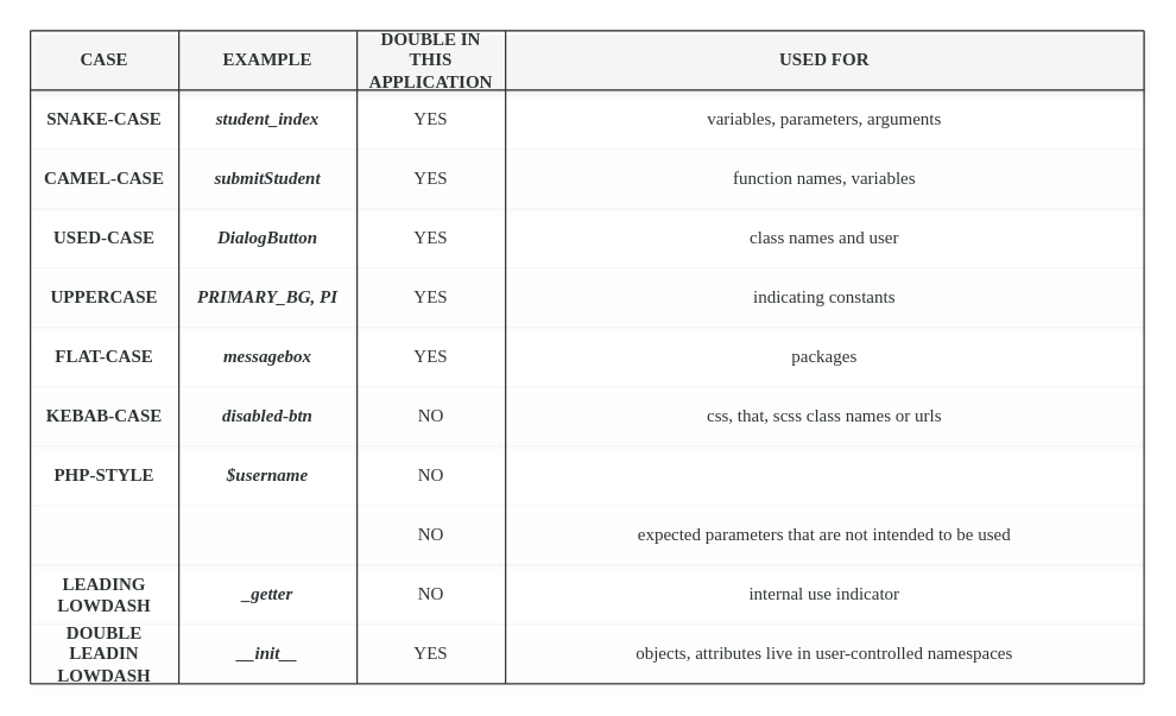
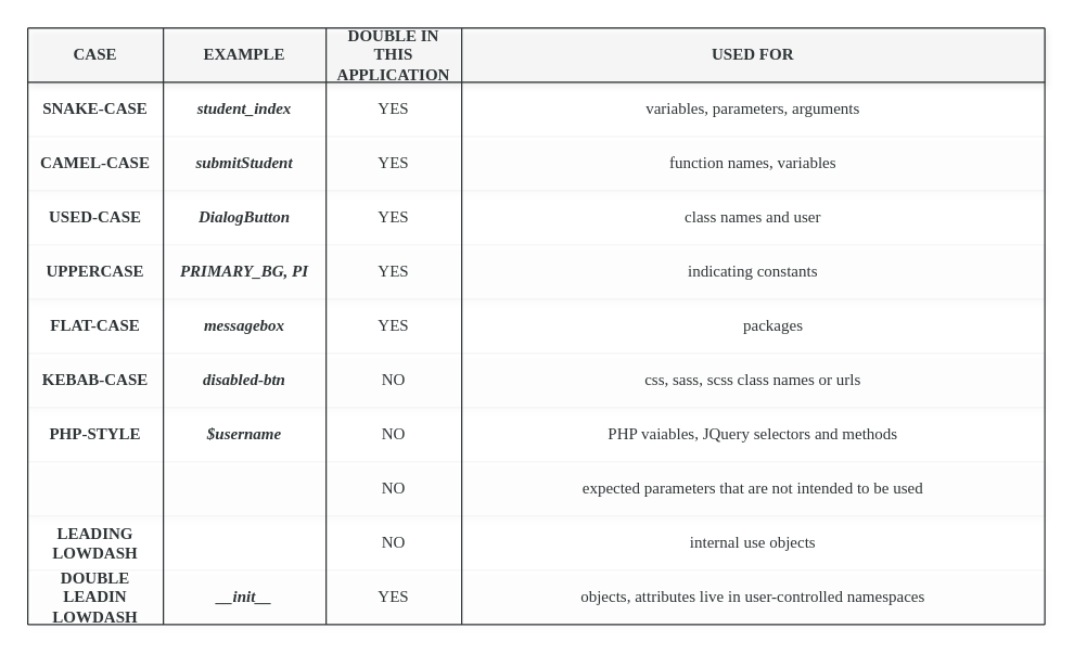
- <mxCell id="42" value="packages" style="text;html=1;strokeColor=none;fillColor=none;align=center;verticalAlign=middle;whiteSpace=wrap;rounded=0;fontFamily=Fira Code;fontSource=https%3A%2F%2Ffonts.googleapis.com%2Fcss2%3Ffamily%3DFira%2BCode%3Awght%40300%26display%3Dswap';fontColor=#2F3537;" vertex="1" parent="1"><mxGeometry x="340" y="230" width="430" height="20" as="geometry" /></mxCell>
+ <mxCell id="42" value="packages" style="text;html=1;strokeColor=none;fillColor=none;align=center;verticalAlign=middle;whiteSpace=wrap;rounded=0;fontFamily=Fira Code;fontSource=https%3A%2F%2Ffonts.googleapis.com%2Fcss2%3Ffamily%3DFira%2BCode%3Awght%40300%26display%3Dswap';fontColor=#2F3537;" vertex="1" parent="1"><mxGeometry x="355" y="230" width="430" height="20" as="geometry" /></mxCell>
- <mxCell id="38" value="css, that, scss class names or urls" style="text;html=1;strokeColor=none;fillColor=none;align=center;verticalAlign=middle;whiteSpace=wrap;rounded=0;fontFamily=Fira Code;fontSource=https%3A%2F%2Ffonts.googleapis.com%2Fcss2%3Ffamily%3DFira%2BCode%3Awght%40300%26display%3Dswap';fontColor=#2F3537;" vertex="1" parent="1"><mxGeometry x="340" y="270" width="430" height="20" as="geometry" /></mxCell>
+ <mxCell id="38" value="css, sass, scss class names or urls" style="text;html=1;strokeColor=none;fillColor=none;align=center;verticalAlign=middle;whiteSpace=wrap;rounded=0;fontFamily=Fira Code;fontSource=https%3A%2F%2Ffonts.googleapis.com%2Fcss2%3Ffamily%3DFira%2BCode%3Awght%40300%26display%3Dswap';fontColor=#2F3537;" vertex="1" parent="1"><mxGeometry x="340" y="270" width="430" height="20" as="geometry" /></mxCell>
+ <mxCell id="46" value="PHP vaiables, JQuery selectors and methods" style="text;html=1;strokeColor=none;fillColor=none;align=center;verticalAlign=middle;whiteSpace=wrap;rounded=0;fontFamily=Fira Code;fontSource=https%3A%2F%2Ffonts.googleapis.com%2Fcss2%3Ffamily%3DFira%2BCode%3Awght%40300%26display%3Dswap';fontColor=#2F3537;" vertex="1" parent="1"><mxGeometry x="340" y="310" width="430" height="20" as="geometry" /></mxCell>
- <mxCell id="50" value="&lt;i&gt;_getter&lt;/i&gt;" style="text;html=1;strokeColor=none;fillColor=none;align=center;verticalAlign=middle;whiteSpace=wrap;rounded=0;fontFamily=Fira Code;fontSource=https%3A%2F%2Ffonts.googleapis.com%2Fcss2%3Ffamily%3DFira%2BCode%3Awght%40300%26display%3Dswap';fontColor=#2F3537;fontStyle=1" vertex="1" parent="1"><mxGeometry x="120" y="390" width="120" height="20" as="geometry" /></mxCell>
- <mxCell id="52" value="internal use indicator" style="text;html=1;strokeColor=none;fillColor=none;align=center;verticalAlign=middle;whiteSpace=wrap;rounded=0;fontFamily=Fira Code;fontSource=https%3A%2F%2Ffonts.googleapis.com%2Fcss2%3Ffamily%3DFira%2BCode%3Awght%40300%26display%3Dswap';fontColor=#2F3537;" vertex="1" parent="1"><mxGeometry x="340" y="390" width="430" height="20" as="geometry" /></mxCell>
+ <mxCell id="52" value="internal use objects" style="text;html=1;strokeColor=none;fillColor=none;align=center;verticalAlign=middle;whiteSpace=wrap;rounded=0;fontFamily=Fira Code;fontSource=https%3A%2F%2Ffonts.googleapis.com%2Fcss2%3Ffamily%3DFira%2BCode%3Awght%40300%26display%3Dswap';fontColor=#2F3537;" vertex="1" parent="1"><mxGeometry x="340" y="390" width="430" height="20" as="geometry" /></mxCell>
